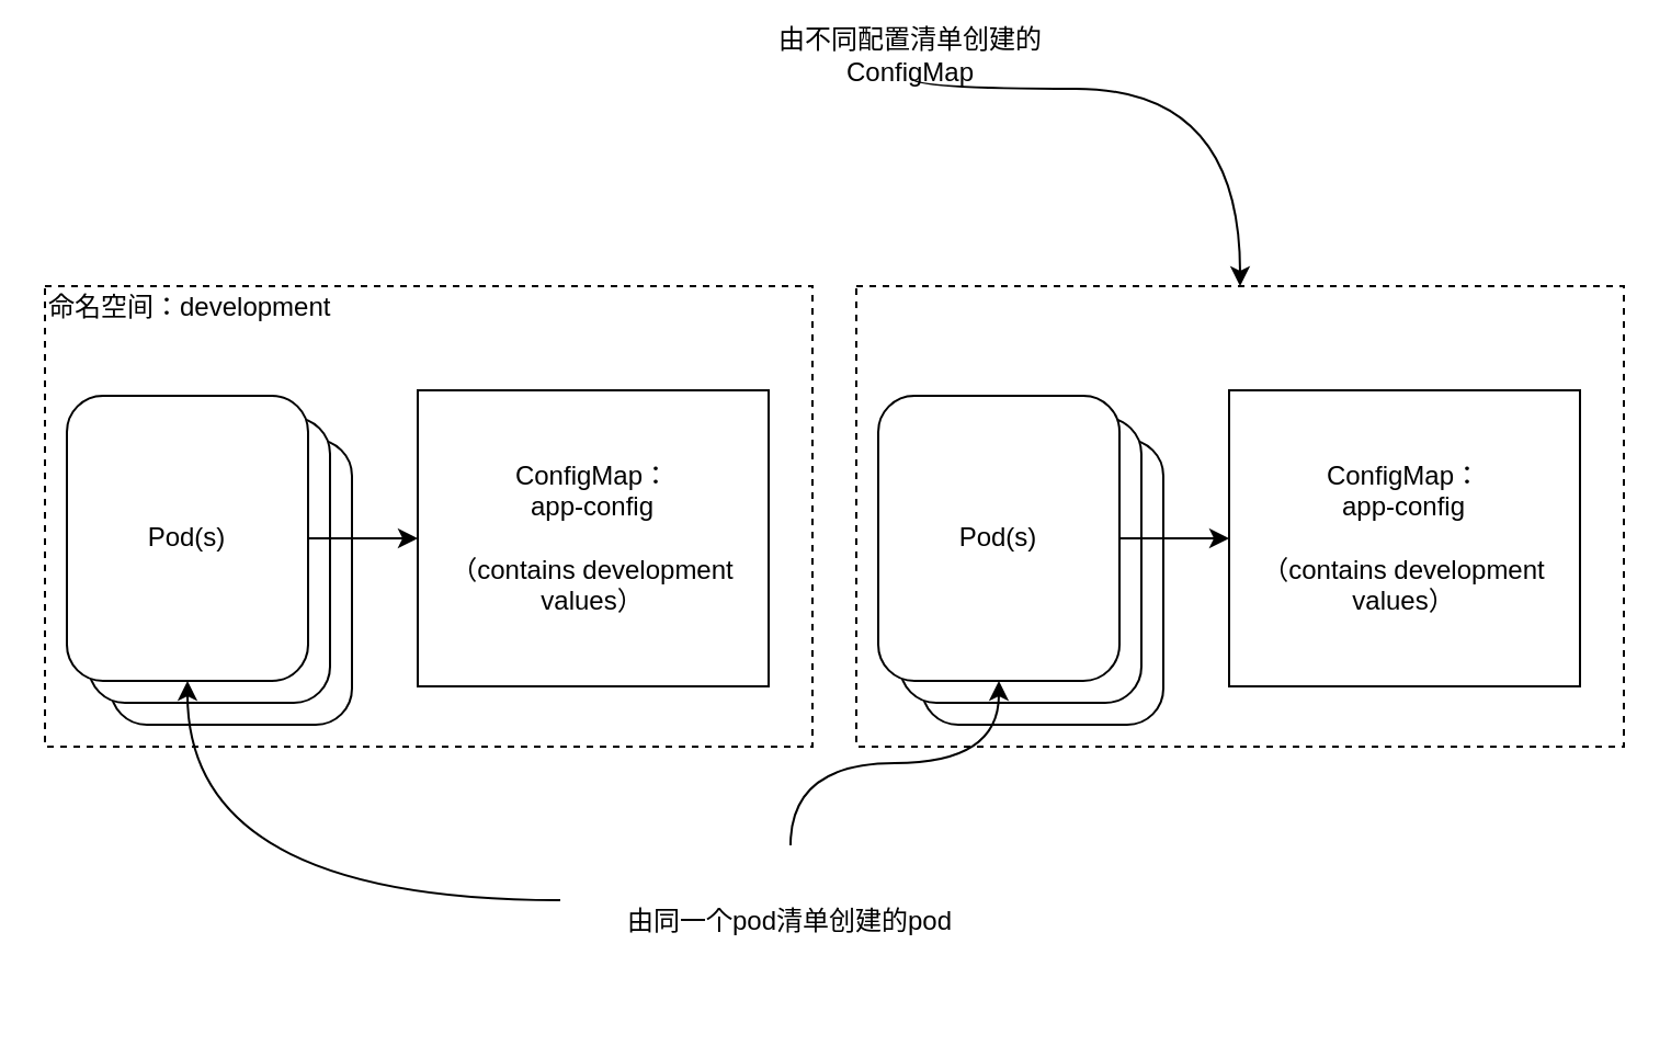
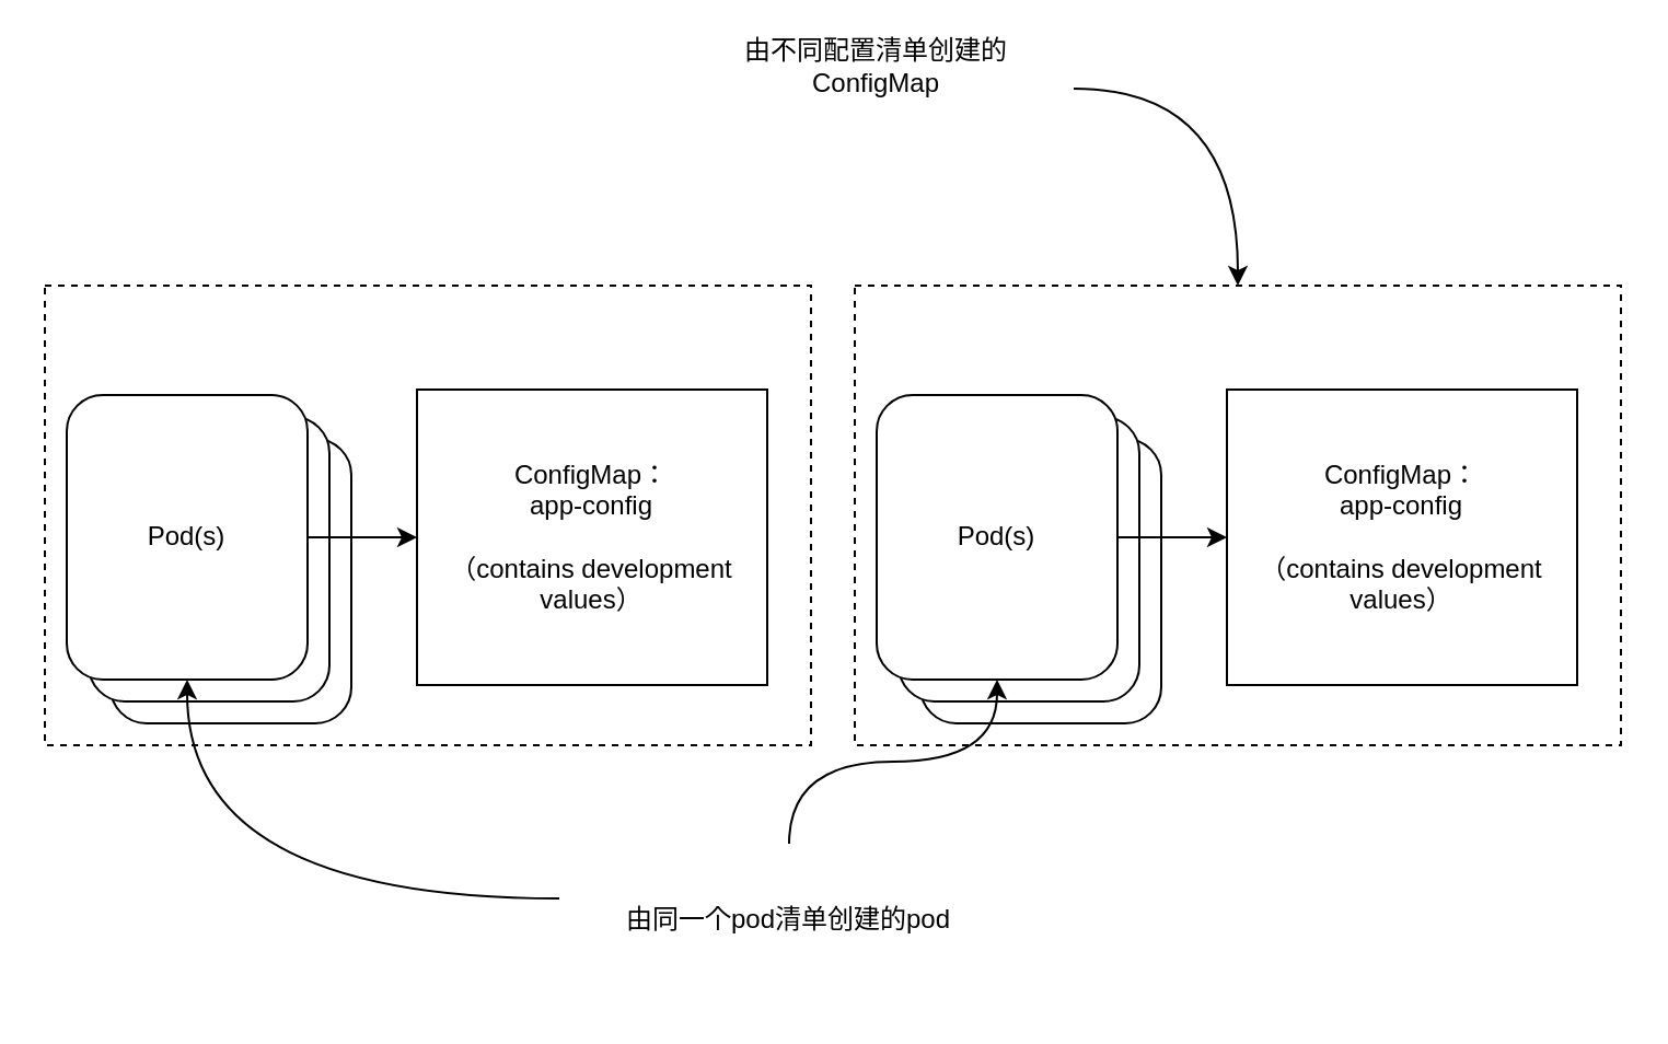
- <mxCell id="19" value="由不同配置清单创建的ConfigMap" style="text;html=1;strokeColor=none;fillColor=none;align=center;verticalAlign=middle;whiteSpace=wrap;rounded=0;" vertex="1" parent="1"><mxGeometry x="325" y="15" width="180" height="20" as="geometry" /></mxCell>
+ <mxCell id="19" value="由不同配置清单创建的ConfigMap" style="text;html=1;strokeColor=none;fillColor=none;align=center;verticalAlign=middle;whiteSpace=wrap;rounded=0;" vertex="1" parent="1"><mxGeometry x="310" y="20" width="180" height="20" as="geometry" /></mxCell>
- <mxCell id="14" value="命名空间：development" style="text;html=1;strokeColor=none;fillColor=none;align=left;verticalAlign=middle;whiteSpace=wrap;rounded=0;" vertex="1" parent="1"><mxGeometry x="20" y="130" width="230" height="20" as="geometry" /></mxCell>
